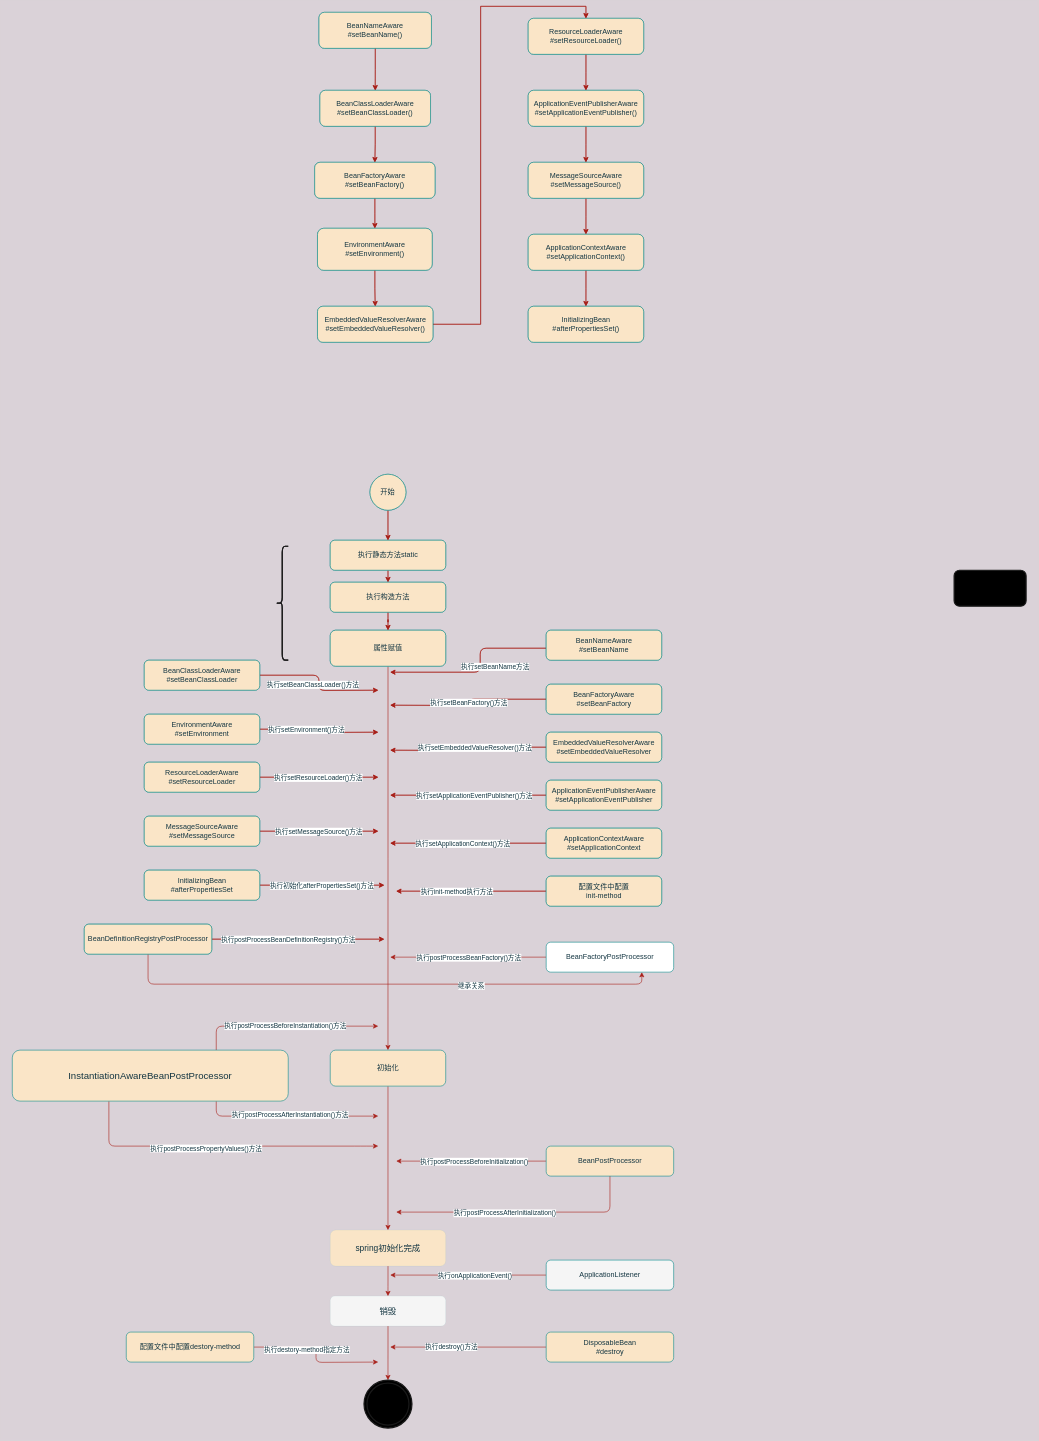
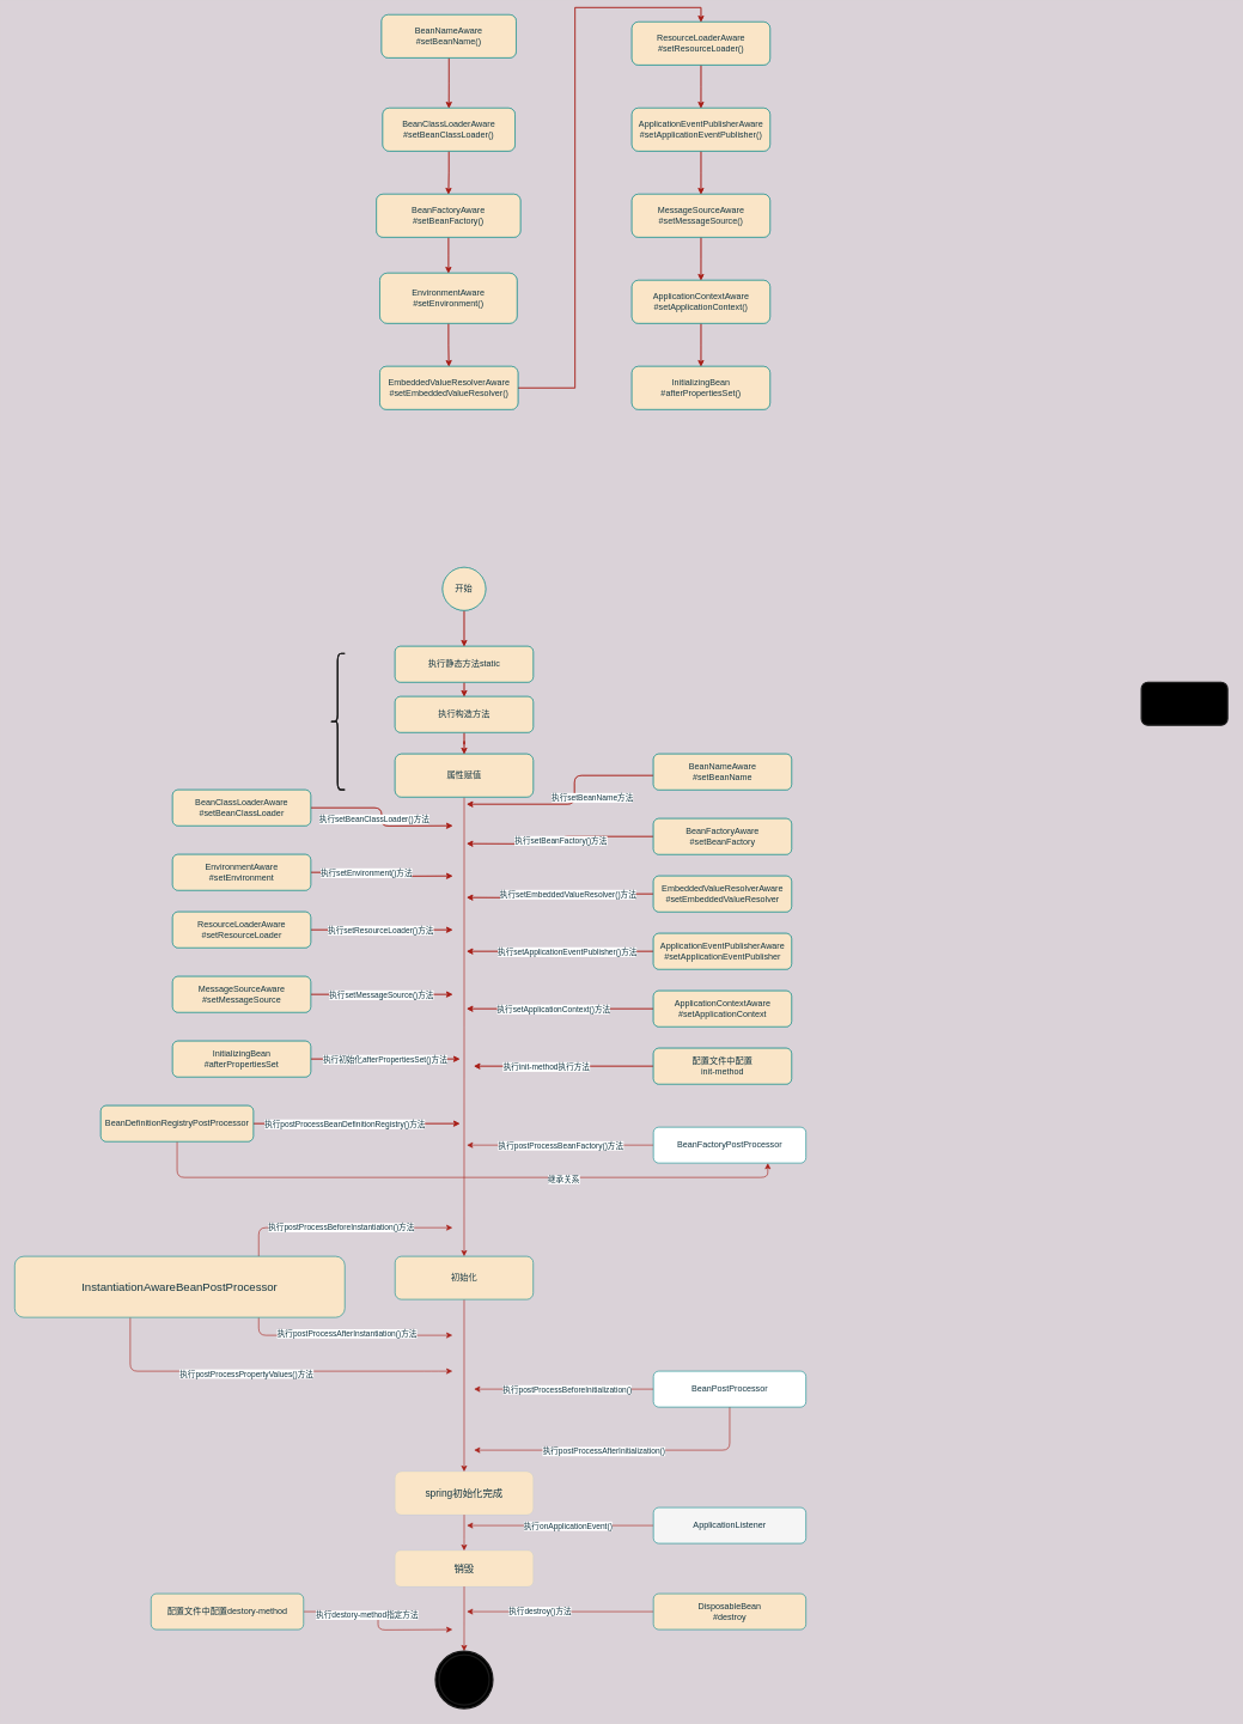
- <mxCell id="142" value="BeanPostProcessor" style="whiteSpace=wrap;html=1;fillColor=#FAE5C7;strokeColor=#0F8B8D;fontColor=#143642;rounded=1;glass=0;strokeWidth=1;shadow=0;" vertex="1" parent="66"><mxGeometry x="910" y="1910" width="212.5" height="50" as="geometry" /></mxCell>
+ <mxCell id="142" value="BeanPostProcessor" style="whiteSpace=wrap;html=1;fillColor=#ffffff;strokeColor=#0F8B8D;fontColor=#143642;rounded=1;glass=0;strokeWidth=1;shadow=0;" vertex="1" parent="66"><mxGeometry x="910" y="1910" width="212.5" height="50" as="geometry" /></mxCell>
- <mxCell id="144" value="&lt;span style=&quot;font-size: 14px ; font-weight: 400&quot;&gt;销毁&lt;/span&gt;" style="whiteSpace=wrap;html=1;fillColor=#f5f5f5;strokeColor=#0F8B8D;fontColor=#143642;rounded=1;glass=0;strokeWidth=0;shadow=0;fontStyle=1;" vertex="1" parent="66"><mxGeometry x="550" y="2160" width="192.5" height="50" as="geometry" /></mxCell>
+ <mxCell id="144" value="&lt;span style=&quot;font-size: 14px ; font-weight: 400&quot;&gt;销毁&lt;/span&gt;" style="whiteSpace=wrap;html=1;fillColor=#FAE5C7;strokeColor=#0F8B8D;fontColor=#143642;rounded=1;glass=0;strokeWidth=0;shadow=0;fontStyle=1" vertex="1" parent="66"><mxGeometry x="550" y="2160" width="192.5" height="50" as="geometry" /></mxCell>
